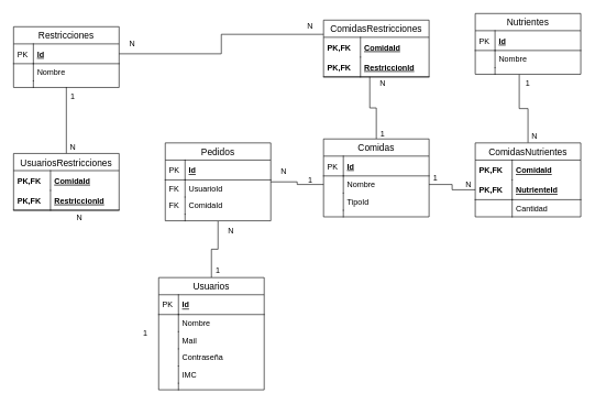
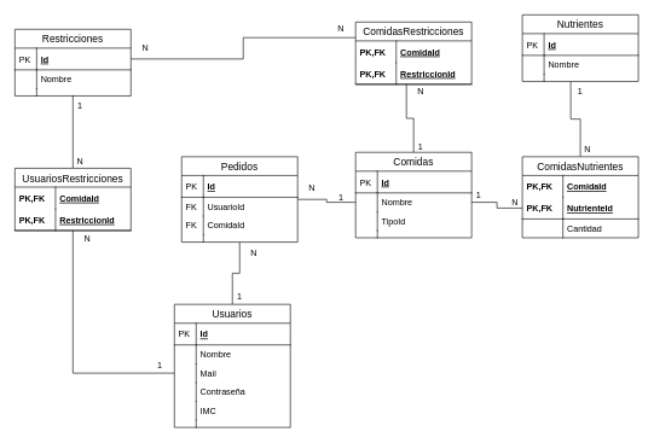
+ <mxCell id="63" style="rounded=0;orthogonalLoop=1;jettySize=auto;html=1;entryX=0;entryY=0.5;entryDx=0;entryDy=0;edgeStyle=orthogonalEdgeStyle;endArrow=none;endFill=0;" edge="1" parent="1" source="65" target="18"><mxGeometry relative="1" as="geometry" /></mxCell>
